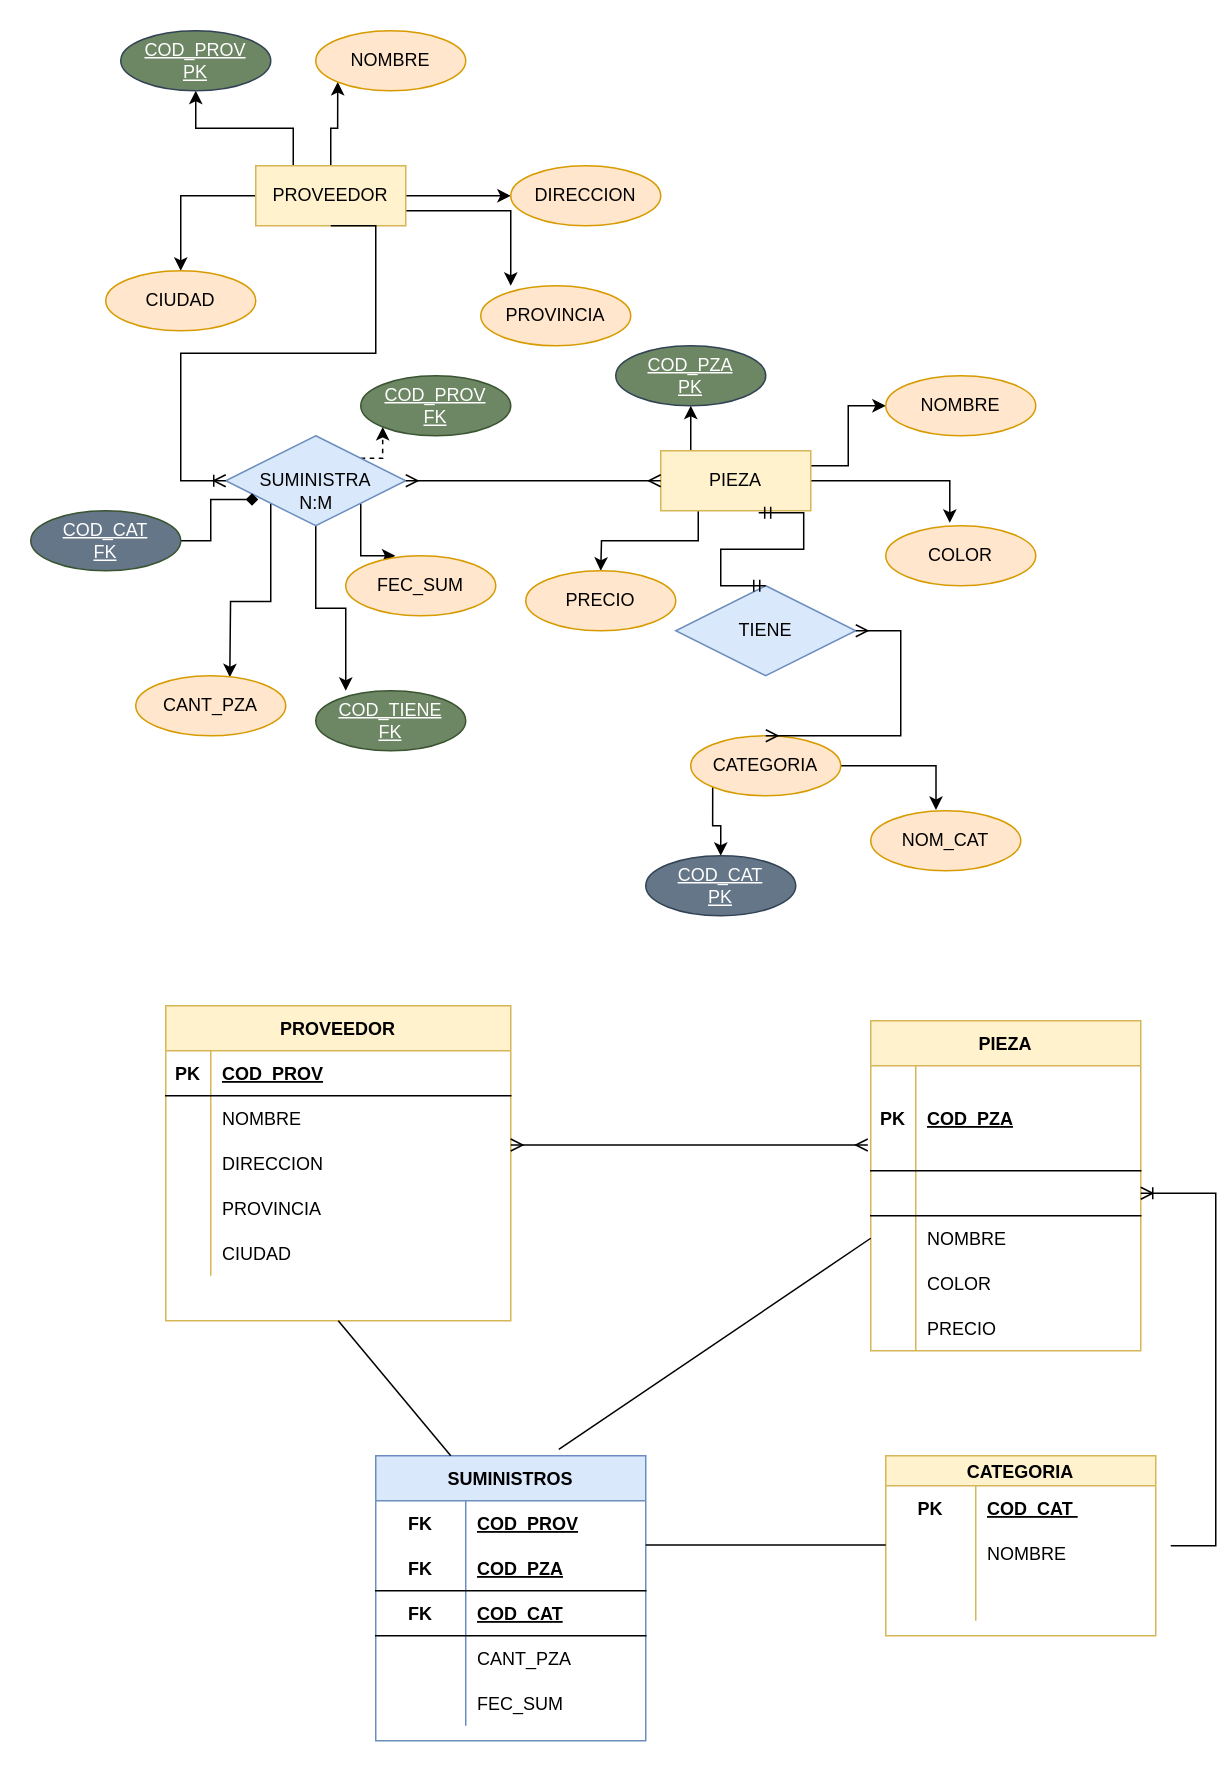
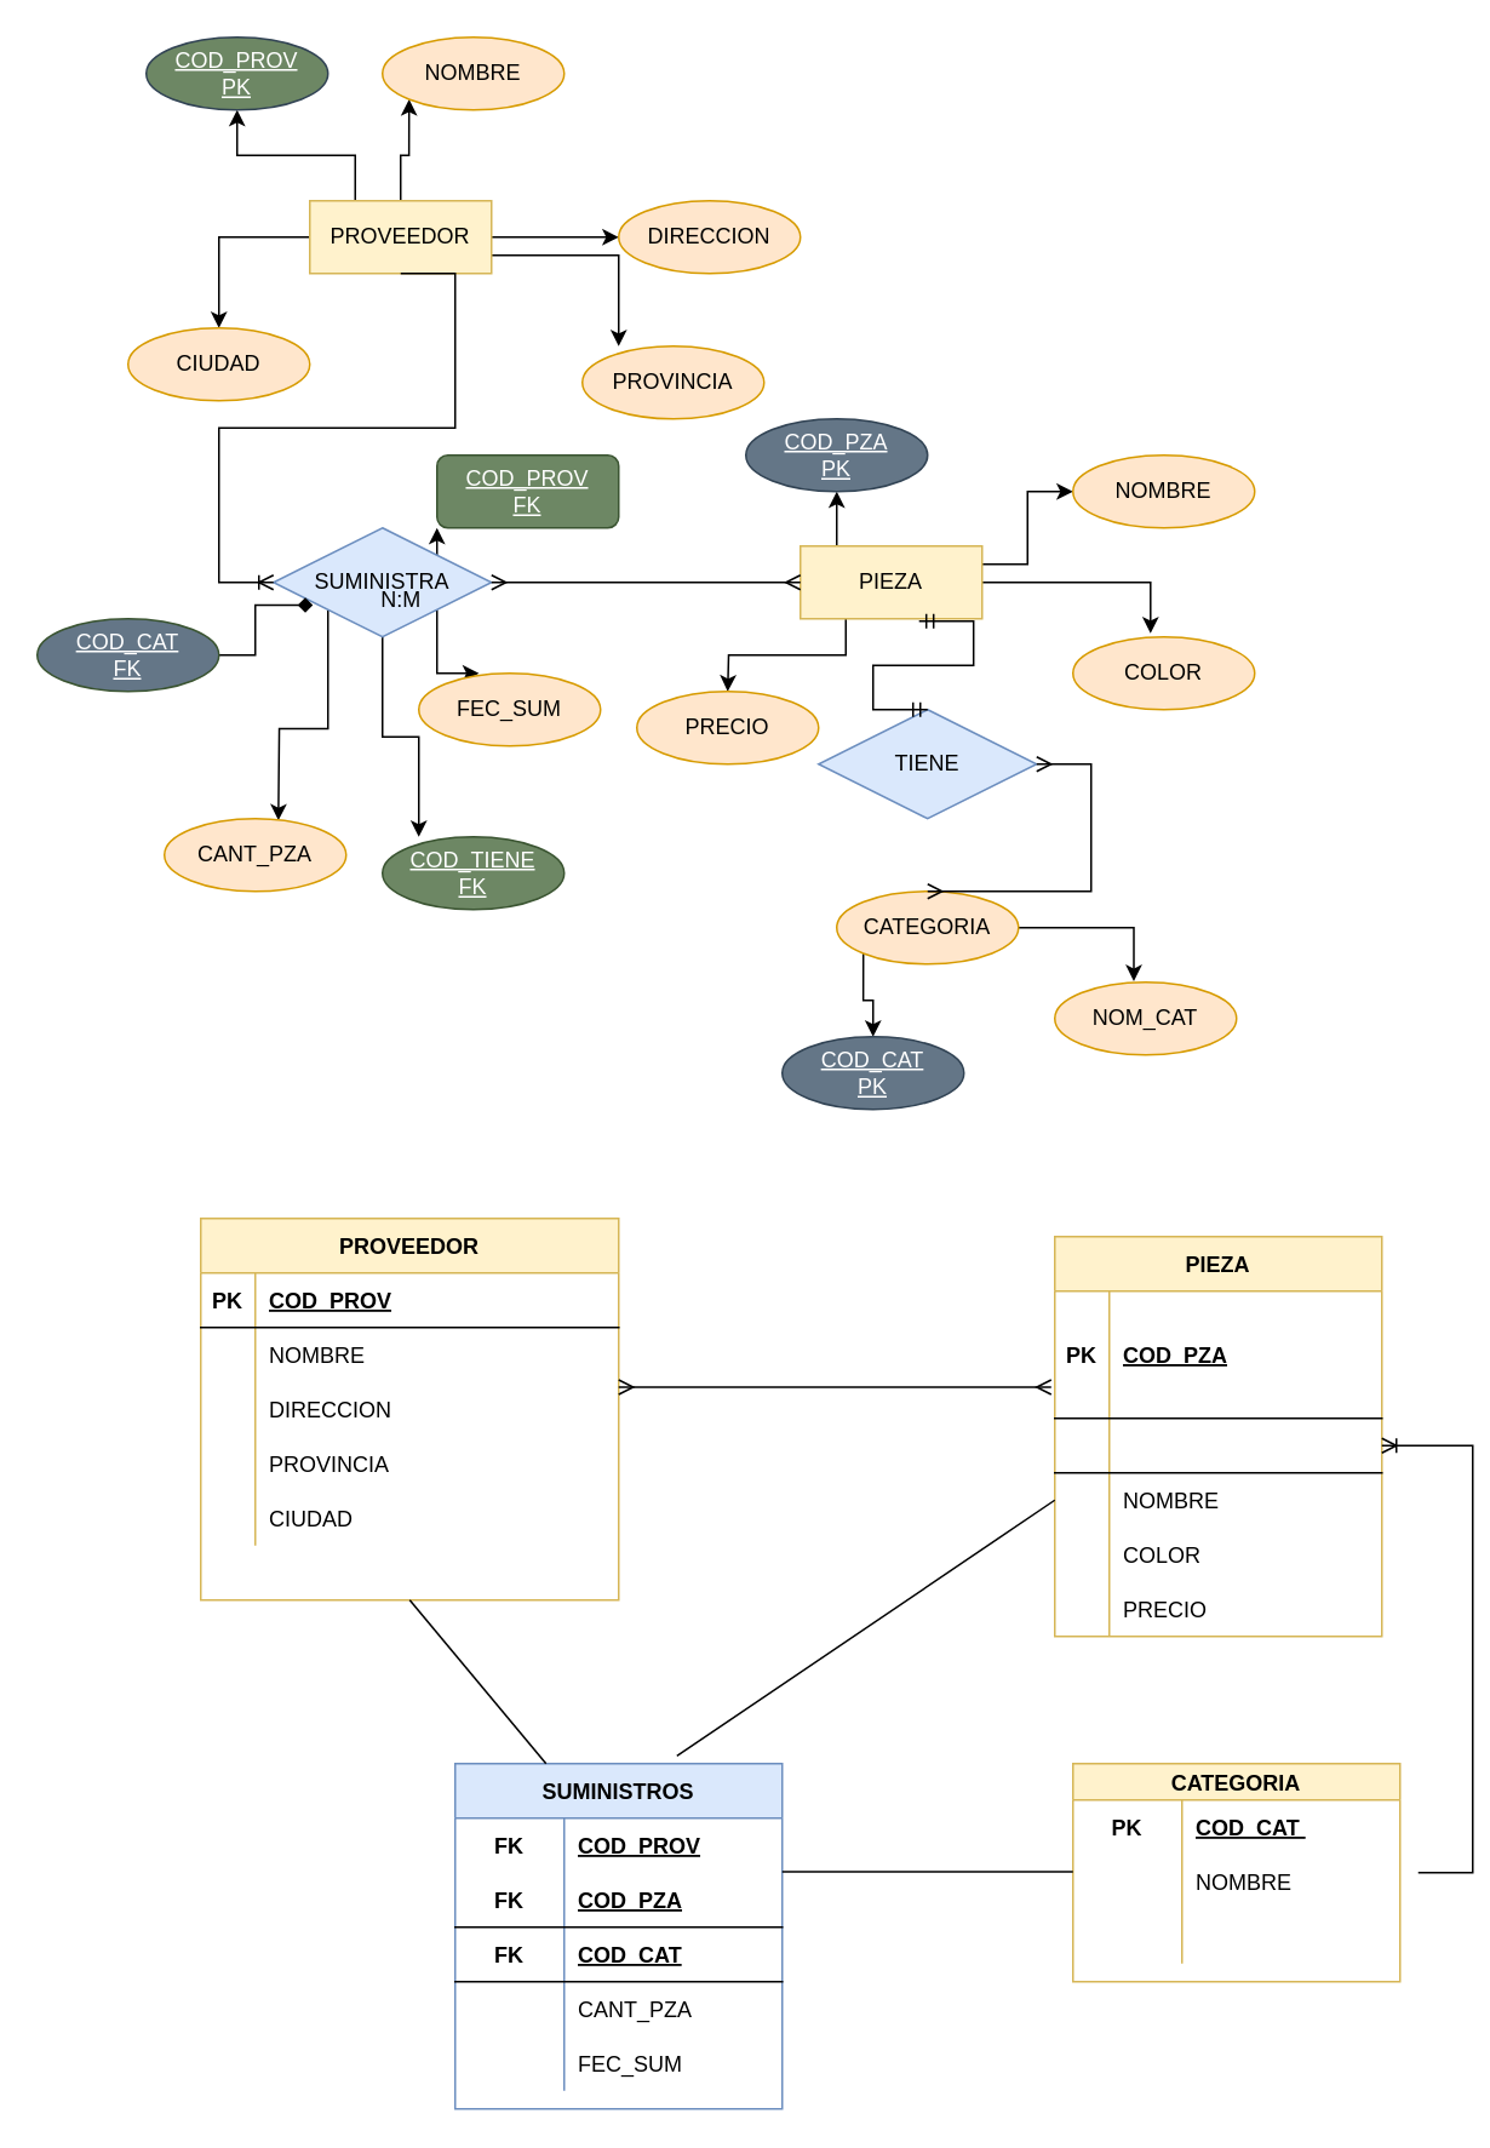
- <mxCell id="26" value="COD_PZA&lt;br&gt;PK" style="ellipse;whiteSpace=wrap;html=1;align=center;fontStyle=4;fillColor=#6d8764;fontColor=#ffffff;strokeColor=#314354;" parent="1" vertex="1"><mxGeometry x="410" y="230" width="100" height="40" as="geometry" /></mxCell>
+ <mxCell id="26" value="COD_PZA&lt;br&gt;PK" style="ellipse;whiteSpace=wrap;html=1;align=center;fontStyle=4;fillColor=#647687;fontColor=#ffffff;strokeColor=#314354;" parent="1" vertex="1"><mxGeometry x="410" y="230" width="100" height="40" as="geometry" /></mxCell>
- <mxCell id="102" value="COD_PROV&lt;br&gt;FK" style="ellipse;whiteSpace=wrap;html=1;align=center;fontStyle=4;fillColor=#6d8764;fontColor=#ffffff;strokeColor=#3A5431;" parent="1" vertex="1"><mxGeometry x="240" y="250" width="100" height="40" as="geometry" /></mxCell>
+ <mxCell id="102" value="COD_PROV&lt;br&gt;FK" style="whiteSpace=wrap;html=1;align=center;fontStyle=4;fillColor=#6d8764;fontColor=#ffffff;strokeColor=#3A5431;rounded=1;" parent="1" vertex="1"><mxGeometry x="240" y="250" width="100" height="40" as="geometry" /></mxCell>
- <mxCell id="16" style="edgeStyle=orthogonalEdgeStyle;rounded=0;orthogonalLoop=1;jettySize=auto;html=1;exitX=1;exitY=0;exitDx=0;exitDy=0;entryX=0;entryY=1;entryDx=0;entryDy=0;dashed=1;" parent="1" source="17" target="102" edge="1"><mxGeometry relative="1" as="geometry" /></mxCell>
+ <mxCell id="16" style="edgeStyle=orthogonalEdgeStyle;rounded=0;orthogonalLoop=1;jettySize=auto;html=1;exitX=1;exitY=0;exitDx=0;exitDy=0;entryX=0;entryY=1;entryDx=0;entryDy=0;" parent="1" source="17" target="102" edge="1"><mxGeometry relative="1" as="geometry" /></mxCell>
- <mxCell id="25" value="N:M" style="text;html=1;resizable=0;autosize=1;align=center;verticalAlign=middle;points=[];fillColor=none;strokeColor=none;rounded=0;" parent="1" vertex="1"><mxGeometry x="185" y="320" width="50" height="30" as="geometry" /></mxCell>
+ <mxCell id="25" value="N:M" style="text;html=1;resizable=0;autosize=1;align=center;verticalAlign=middle;points=[];fillColor=none;strokeColor=none;rounded=0;" parent="1" vertex="1"><mxGeometry x="195" y="315" width="50" height="30" as="geometry" /></mxCell>
